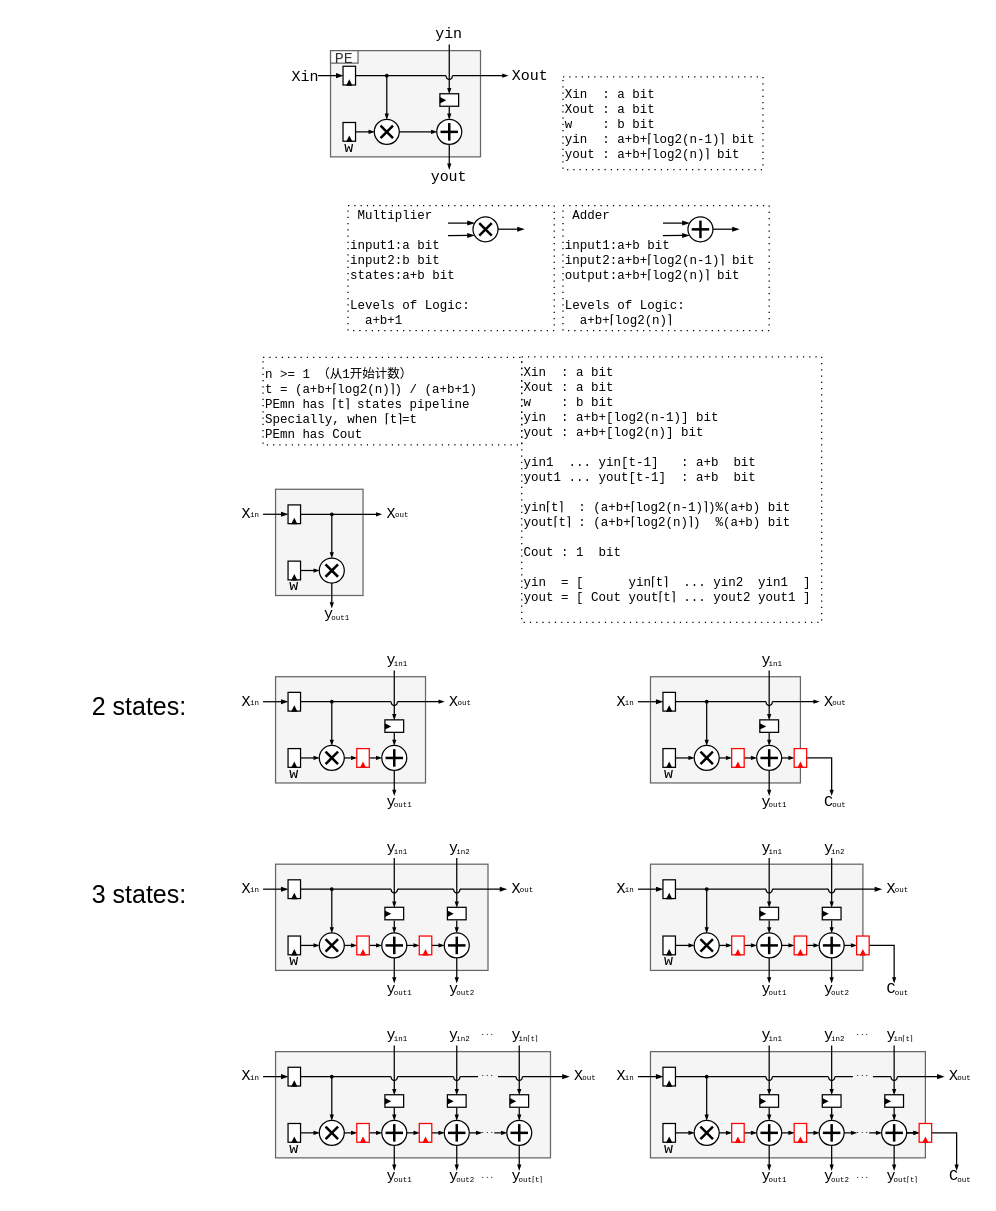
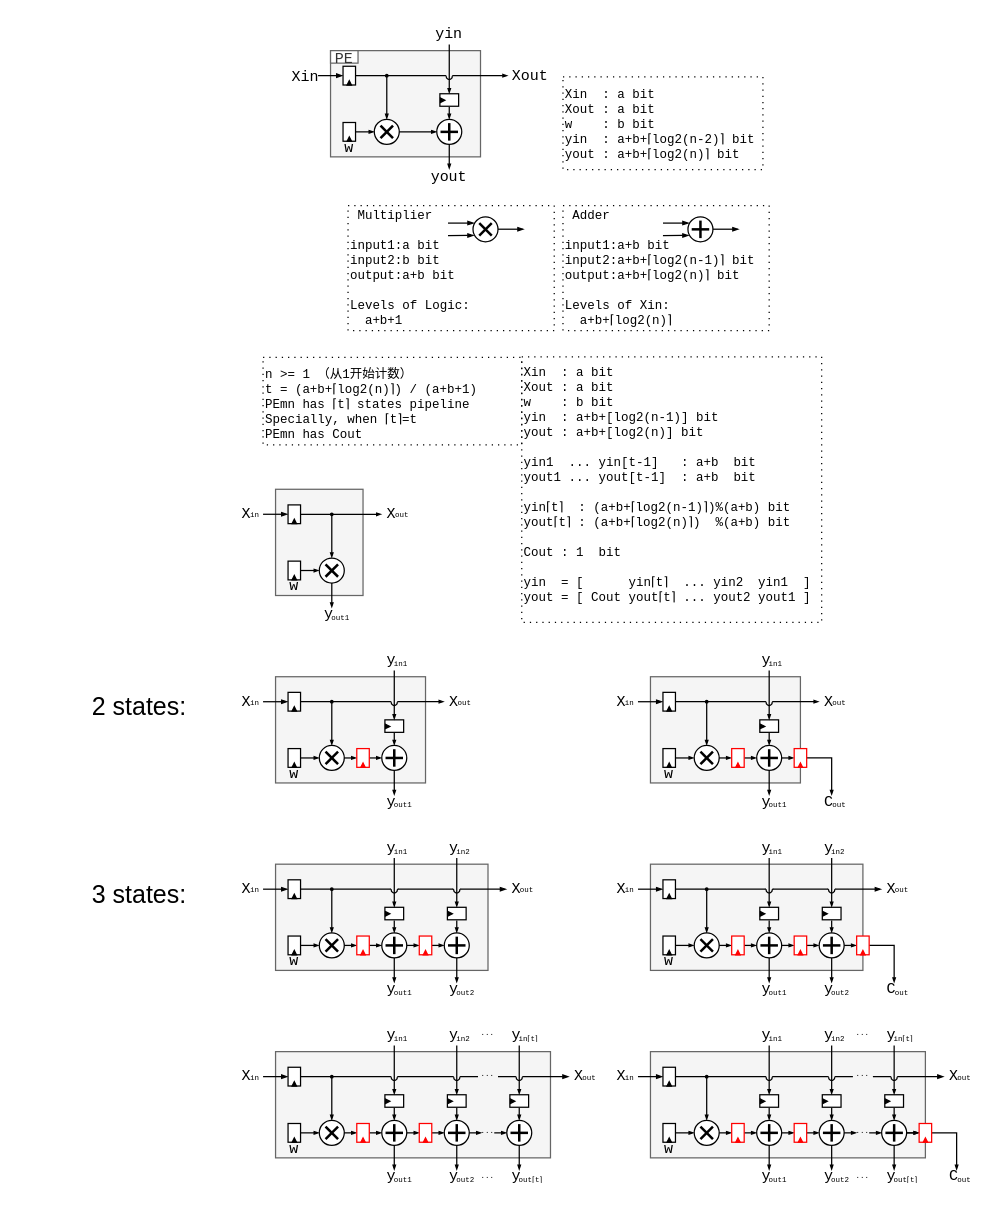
- <mxCell id="3" value="Xin  : a bit&#10;Xout : a bit&#10;w    : b bit&#10;yin  : a+b+⌈log2(n-1)⌉ bit&#10;yout : a+b+⌈log2(n)⌉ bit" style="text;align=left;verticalAlign=middle;rounded=0;fontFamily=Courier New;strokeColor=#000000;dashed=1;dashPattern=1 4;fontSize=10;" parent="2" vertex="1"><mxGeometry x="240" y="41" width="160" height="74.25" as="geometry" /></mxCell>
+ <mxCell id="3" value="Xin  : a bit&#10;Xout : a bit&#10;w    : b bit&#10;yin  : a+b+⌈log2(n-2)⌉ bit&#10;yout : a+b+⌈log2(n)⌉ bit" style="text;align=left;verticalAlign=middle;rounded=0;fontFamily=Courier New;strokeColor=#000000;dashed=1;dashPattern=1 4;fontSize=10;" parent="2" vertex="1"><mxGeometry x="240" y="41" width="160" height="74.25" as="geometry" /></mxCell>
- <mxCell id="49" value=" Multiplier&#10;&#10;input1:a bit&#10;input2:b bit&#10;states:a+b bit&#10;&#10;Levels of Logic:&#10;  a+b+1" style="text;fillColor=none;align=left;verticalAlign=bottom;rounded=0;dashed=1;dashPattern=1 4;fontSize=10;strokeColor=#000000;fontFamily=Courier New;" parent="44" vertex="1"><mxGeometry width="165" height="100" as="geometry" /></mxCell>
+ <mxCell id="49" value=" Multiplier&#10;&#10;input1:a bit&#10;input2:b bit&#10;output:a+b bit&#10;&#10;Levels of Logic:&#10;  a+b+1" style="text;fillColor=none;align=left;verticalAlign=bottom;rounded=0;dashed=1;dashPattern=1 4;fontSize=10;strokeColor=#000000;fontFamily=Courier New;" parent="44" vertex="1"><mxGeometry width="165" height="100" as="geometry" /></mxCell>
- <mxCell id="57" value=" Adder&#10;&#10;input1:a+b bit&#10;input2:a+b+⌈log2(n-1)⌉ bit&#10;output:a+b+⌈log2(n)⌉ bit&#10;&#10;Levels of Logic:&#10;  a+b+⌈log2(n)⌉" style="text;fillColor=none;align=left;verticalAlign=bottom;rounded=0;dashed=1;dashPattern=1 4;fontSize=10;strokeColor=#000000;fontFamily=Courier New;" parent="53" vertex="1"><mxGeometry width="165" height="100" as="geometry" /></mxCell>
+ <mxCell id="57" value=" Adder&#10;&#10;input1:a+b bit&#10;input2:a+b+⌈log2(n-1)⌉ bit&#10;output:a+b+⌈log2(n)⌉ bit&#10;&#10;Levels of Xin:&#10;  a+b+⌈log2(n)⌉" style="text;fillColor=none;align=left;verticalAlign=bottom;rounded=0;dashed=1;dashPattern=1 4;fontSize=10;strokeColor=#000000;fontFamily=Courier New;" parent="53" vertex="1"><mxGeometry width="165" height="100" as="geometry" /></mxCell>
